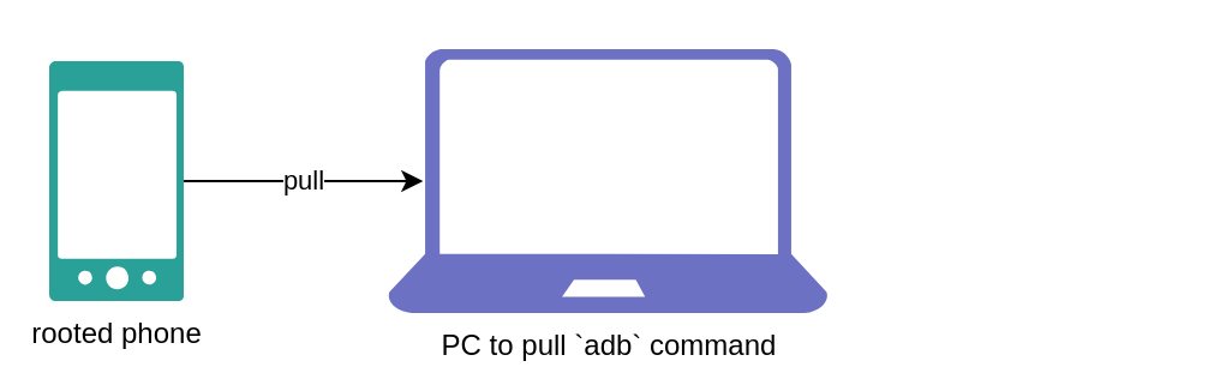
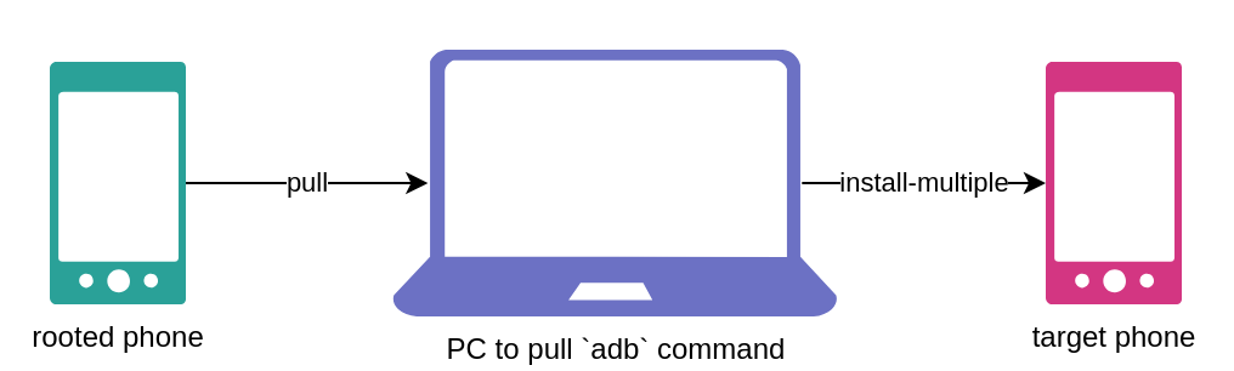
+ <mxCell id="6" value="install-multiple" style="edgeStyle=orthogonalEdgeStyle;rounded=0;orthogonalLoop=1;jettySize=auto;html=1;exitX=0.92;exitY=0.5;exitDx=0;exitDy=0;exitPerimeter=0;" edge="1" parent="1" source="4" target="3"><mxGeometry relative="1" as="geometry" /></mxCell>
+ <mxCell id="3" value="target phone" style="sketch=0;html=1;aspect=fixed;strokeColor=none;shadow=0;fillColor=#d33682;verticalAlign=top;labelPosition=center;verticalLabelPosition=bottom;shape=mxgraph.gcp2.phone_android" vertex="1" parent="1"><mxGeometry x="430" y="25" width="56" height="100" as="geometry" /></mxCell>
